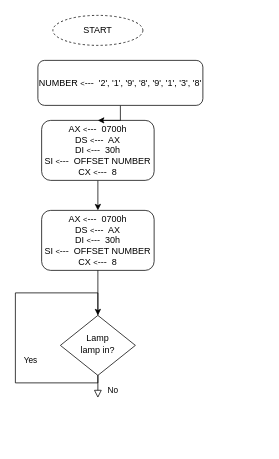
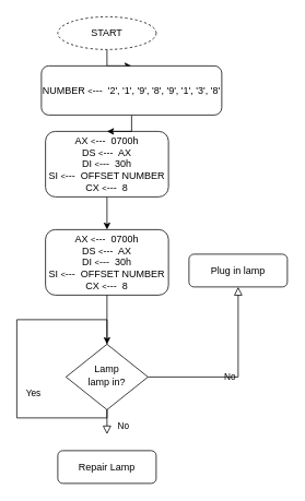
+ <mxCell id="10" style="edgeStyle=orthogonalEdgeStyle;rounded=0;orthogonalLoop=1;jettySize=auto;html=1;entryX=0.5;entryY=0;entryDx=0;entryDy=0;" edge="1" parent="1" source="11" target="14"><mxGeometry relative="1" as="geometry" /></mxCell>
+ <mxCell id="7" value="Plug in lamp" style="rounded=1;whiteSpace=wrap;html=1;fontSize=12;glass=0;strokeWidth=1;shadow=0;" parent="1" vertex="1"><mxGeometry x="230" y="310" width="120" height="40" as="geometry" /></mxCell>
+ <mxCell id="5" value="No" style="edgeStyle=orthogonalEdgeStyle;rounded=0;html=1;jettySize=auto;orthogonalLoop=1;fontSize=11;endArrow=block;endFill=0;endSize=8;strokeWidth=1;shadow=0;labelBackgroundColor=none;" parent="1" source="6" target="7" edge="1"><mxGeometry y="10" relative="1" as="geometry"><mxPoint as="offset" /></mxGeometry></mxCell>
+ <mxCell id="9" value="Repair Lamp" style="rounded=1;whiteSpace=wrap;html=1;fontSize=12;glass=0;strokeWidth=1;shadow=0;" parent="1" vertex="1"><mxGeometry x="70" y="550" width="120" height="40" as="geometry" /></mxCell>
